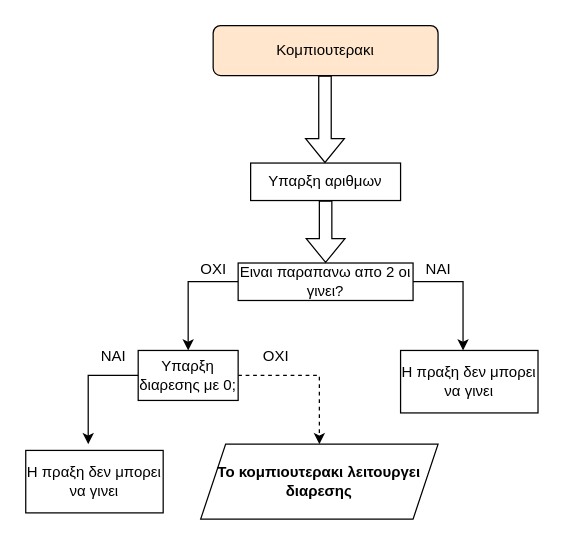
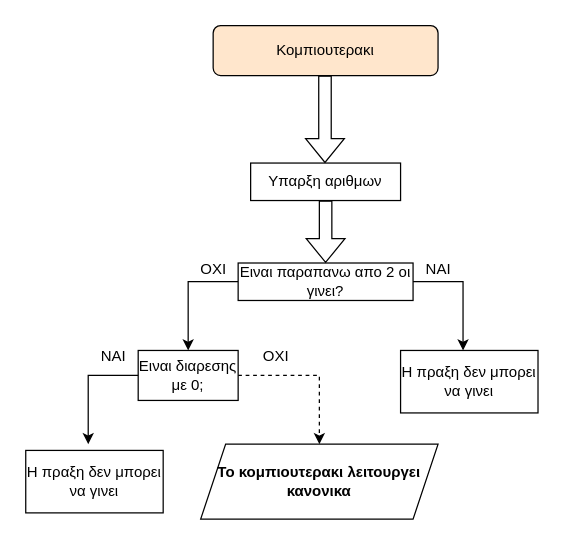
- <mxCell id="12" value="Υπαρξη διαρεσης με 0;" style="rounded=0;whiteSpace=wrap;html=1;" vertex="1" parent="1"><mxGeometry x="110" y="280" width="80" height="40" as="geometry" /></mxCell>
+ <mxCell id="12" value="Ειναι διαρεσης με 0;" style="rounded=0;whiteSpace=wrap;html=1;" vertex="1" parent="1"><mxGeometry x="110" y="280" width="80" height="40" as="geometry" /></mxCell>
- <mxCell id="18" value="&lt;b&gt;Το κομπιουτερακι λειτουργει διαρεσης&lt;/b&gt;" style="shape=parallelogram;perimeter=parallelogramPerimeter;whiteSpace=wrap;html=1;fixedSize=1;" vertex="1" parent="1"><mxGeometry x="160" y="355" width="190" height="60" as="geometry" /></mxCell>
+ <mxCell id="18" value="&lt;b&gt;Το κομπιουτερακι λειτουργει κανονικα&lt;/b&gt;" style="shape=parallelogram;perimeter=parallelogramPerimeter;whiteSpace=wrap;html=1;fixedSize=1;" vertex="1" parent="1"><mxGeometry x="160" y="355" width="190" height="60" as="geometry" /></mxCell>
